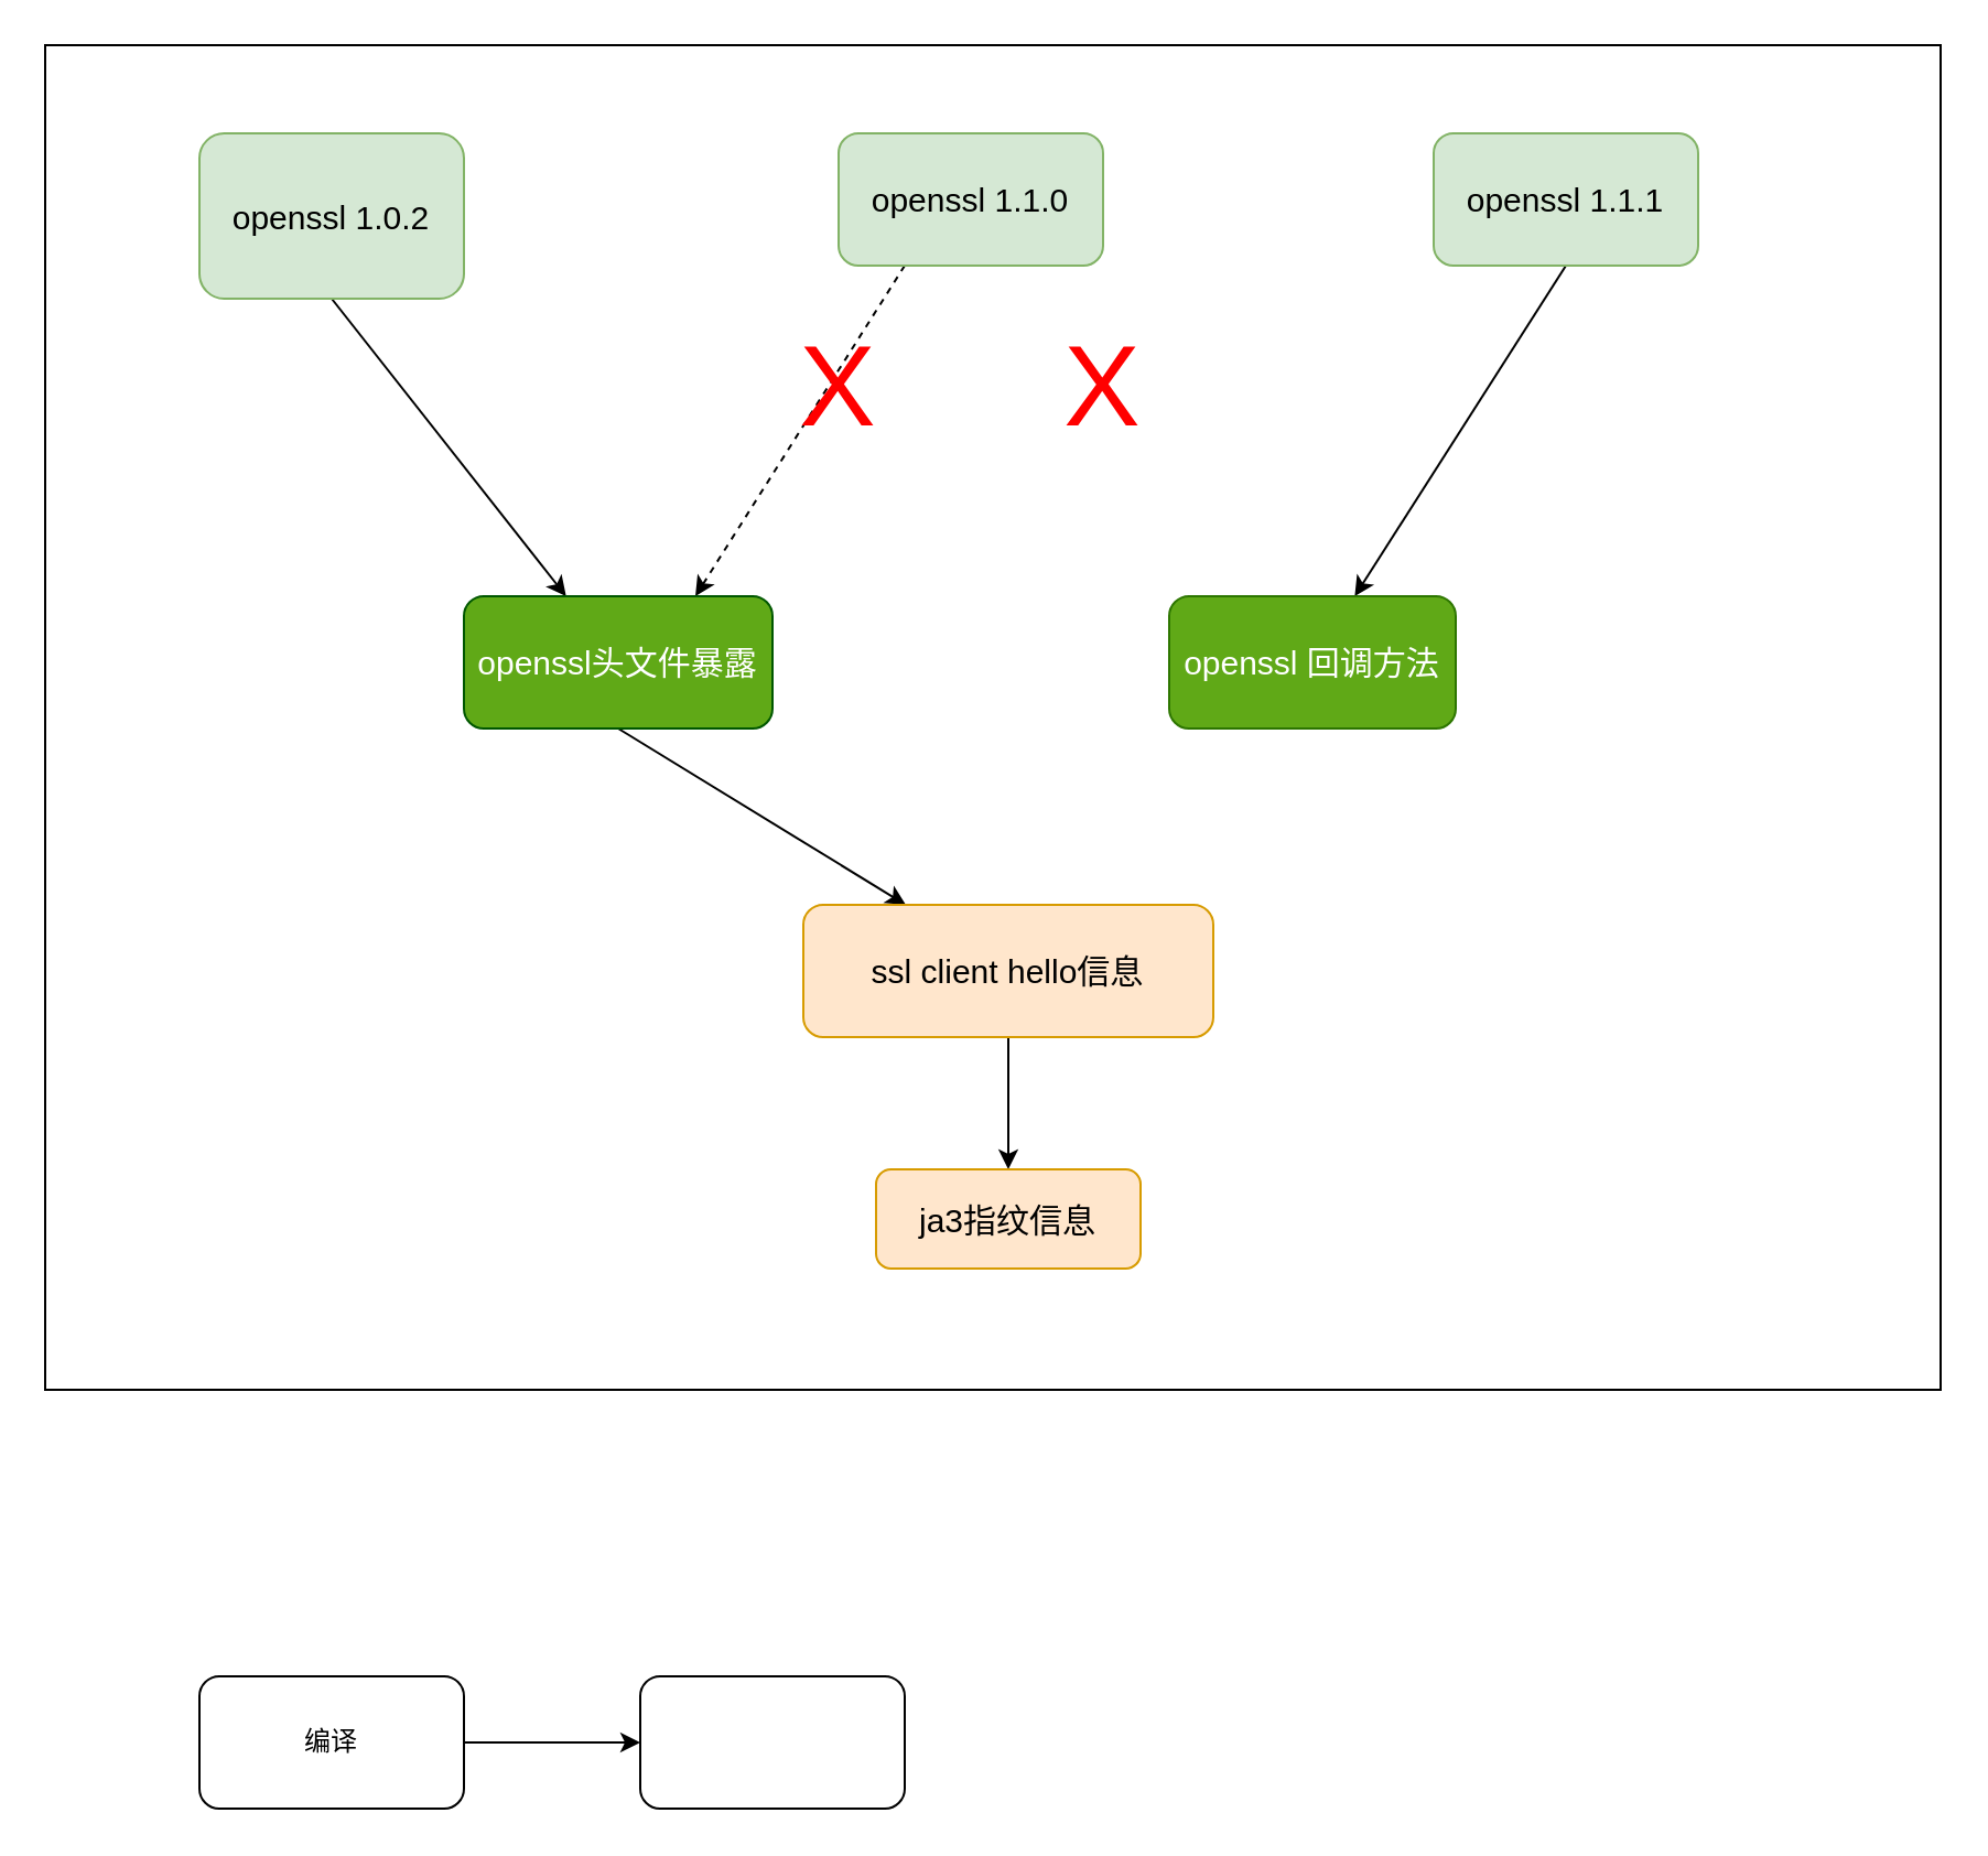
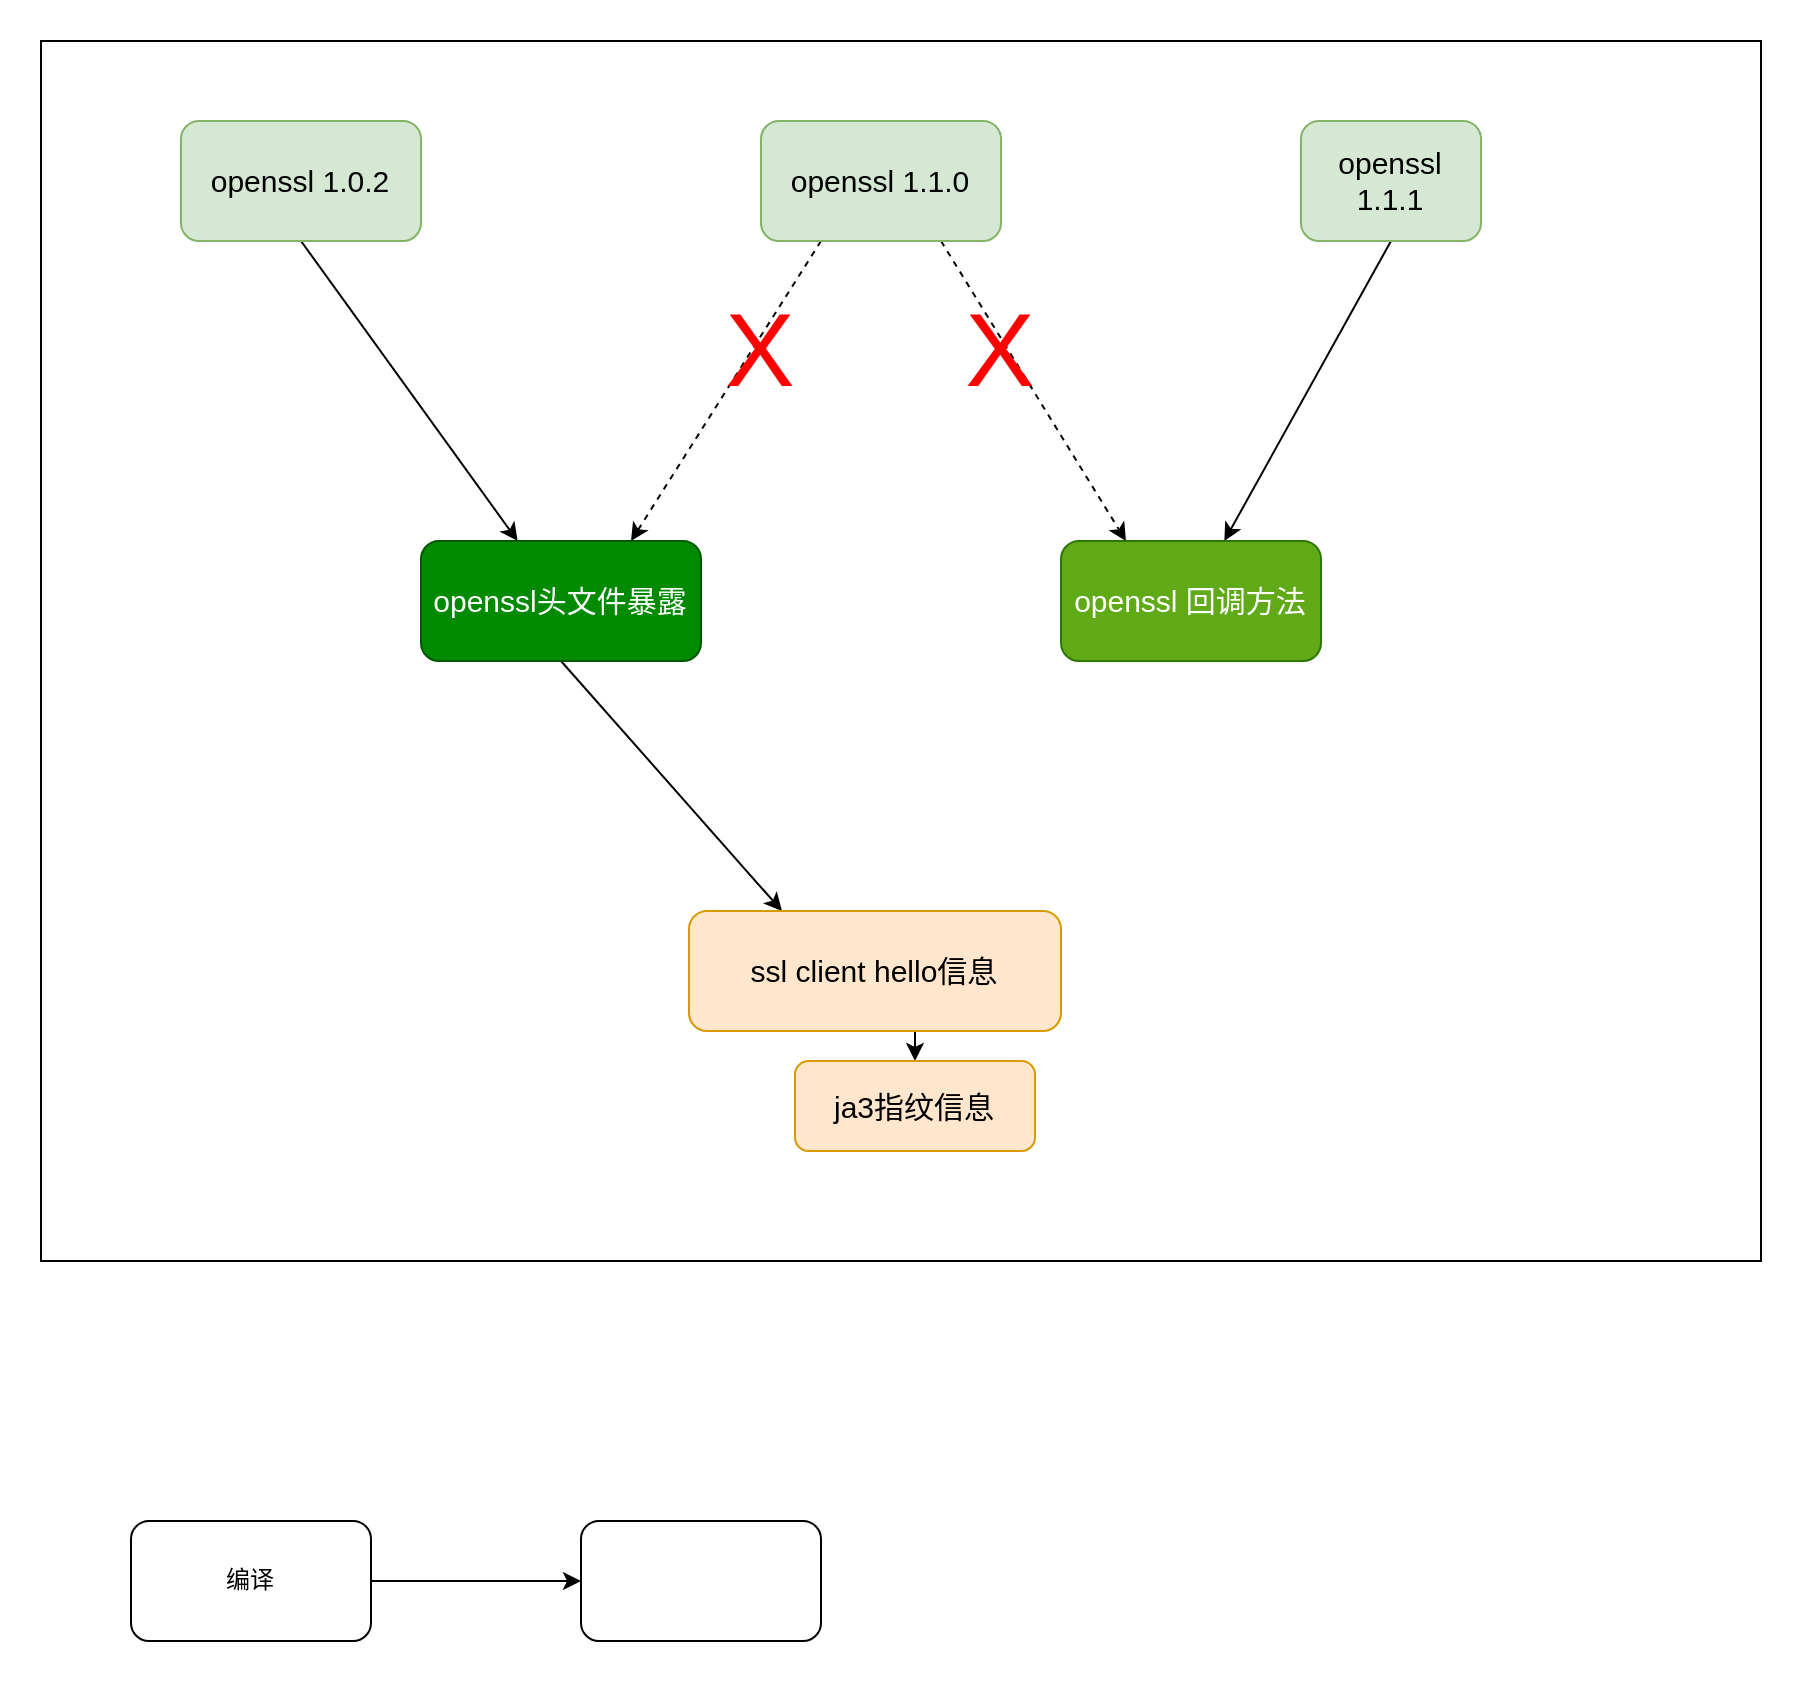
- <mxCell id="9" value="&lt;font style=&quot;font-size: 15px;&quot;&gt;openssl 1.1.1&lt;/font&gt;" style="rounded=1;whiteSpace=wrap;html=1;fillColor=#d5e8d4;strokeColor=#82b366;" vertex="1" parent="1"><mxGeometry x="650" y="60" width="120" height="60" as="geometry" /></mxCell>
+ <mxCell id="9" value="&lt;font style=&quot;font-size: 15px;&quot;&gt;openssl 1.1.1&lt;/font&gt;" style="rounded=1;whiteSpace=wrap;html=1;fillColor=#d5e8d4;strokeColor=#82b366;" vertex="1" parent="1"><mxGeometry x="650" y="60" width="90" height="60" as="geometry" /></mxCell>
- <mxCell id="4" value="&lt;font style=&quot;font-size: 15px;&quot;&gt;openssl 1.0.2&lt;/font&gt;" style="rounded=1;whiteSpace=wrap;html=1;fillColor=#d5e8d4;strokeColor=#82b366;" vertex="1" parent="1"><mxGeometry x="90" y="60" width="120" height="75" as="geometry" /></mxCell>
+ <mxCell id="4" value="&lt;font style=&quot;font-size: 15px;&quot;&gt;openssl 1.0.2&lt;/font&gt;" style="rounded=1;whiteSpace=wrap;html=1;fillColor=#d5e8d4;strokeColor=#82b366;" vertex="1" parent="1"><mxGeometry x="90" y="60" width="120" height="60" as="geometry" /></mxCell>
+ <mxCell id="6" style="rounded=0;orthogonalLoop=1;jettySize=auto;html=1;exitX=0.75;exitY=1;exitDx=0;exitDy=0;entryX=0.25;entryY=0;entryDx=0;entryDy=0;dashed=1;" edge="1" parent="1" source="7" target="12"><mxGeometry relative="1" as="geometry" /></mxCell>
- <mxCell id="11" value="&lt;font style=&quot;font-size: 15px;&quot;&gt;openssl头文件暴露&lt;/font&gt;" style="rounded=1;whiteSpace=wrap;html=1;fillColor=#60a917;strokeColor=#005700;fontColor=#ffffff;" vertex="1" parent="1"><mxGeometry x="210" y="270" width="140" height="60" as="geometry" /></mxCell>
+ <mxCell id="11" value="&lt;font style=&quot;font-size: 15px;&quot;&gt;openssl头文件暴露&lt;/font&gt;" style="rounded=1;whiteSpace=wrap;html=1;fillColor=#008a00;strokeColor=#005700;fontColor=#ffffff;" vertex="1" parent="1"><mxGeometry x="210" y="270" width="140" height="60" as="geometry" /></mxCell>
- <mxCell id="14" value="&lt;font style=&quot;font-size: 15px;&quot;&gt;ssl client hello信息&lt;/font&gt;" style="rounded=1;whiteSpace=wrap;html=1;fillColor=#ffe6cc;strokeColor=#d79b00;" vertex="1" parent="1"><mxGeometry x="364" y="410" width="186" height="60" as="geometry" /></mxCell>
+ <mxCell id="14" value="&lt;font style=&quot;font-size: 15px;&quot;&gt;ssl client hello信息&lt;/font&gt;" style="rounded=1;whiteSpace=wrap;html=1;fillColor=#ffe6cc;strokeColor=#d79b00;" vertex="1" parent="1"><mxGeometry x="344" y="455" width="186" height="60" as="geometry" /></mxCell>
- <mxCell id="19" value="编译" style="rounded=1;whiteSpace=wrap;html=1;" vertex="1" parent="1"><mxGeometry x="90" y="760" width="120" height="60" as="geometry" /></mxCell>
+ <mxCell id="19" value="编译" style="rounded=1;whiteSpace=wrap;html=1;" vertex="1" parent="1"><mxGeometry x="65" y="760" width="120" height="60" as="geometry" /></mxCell>
